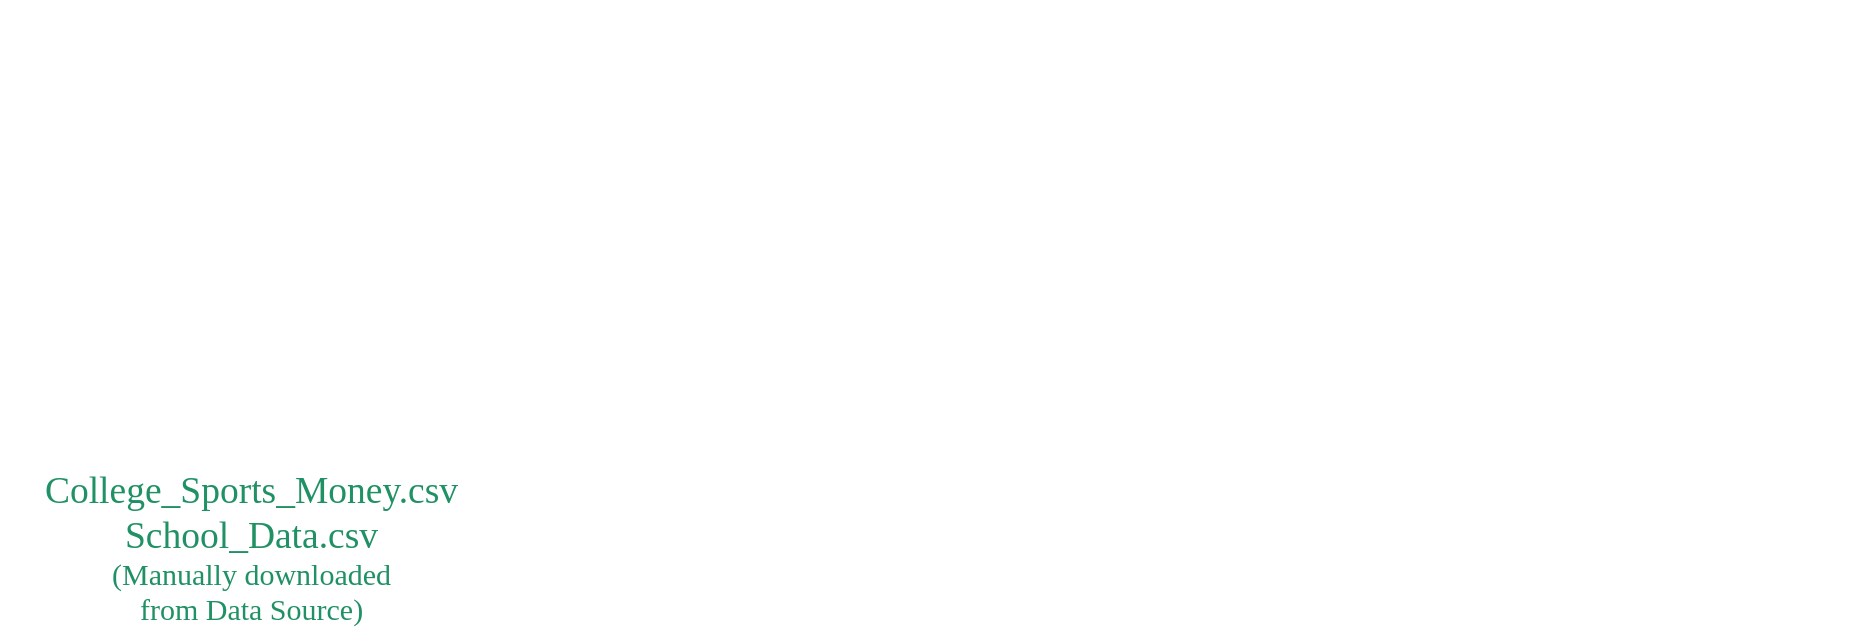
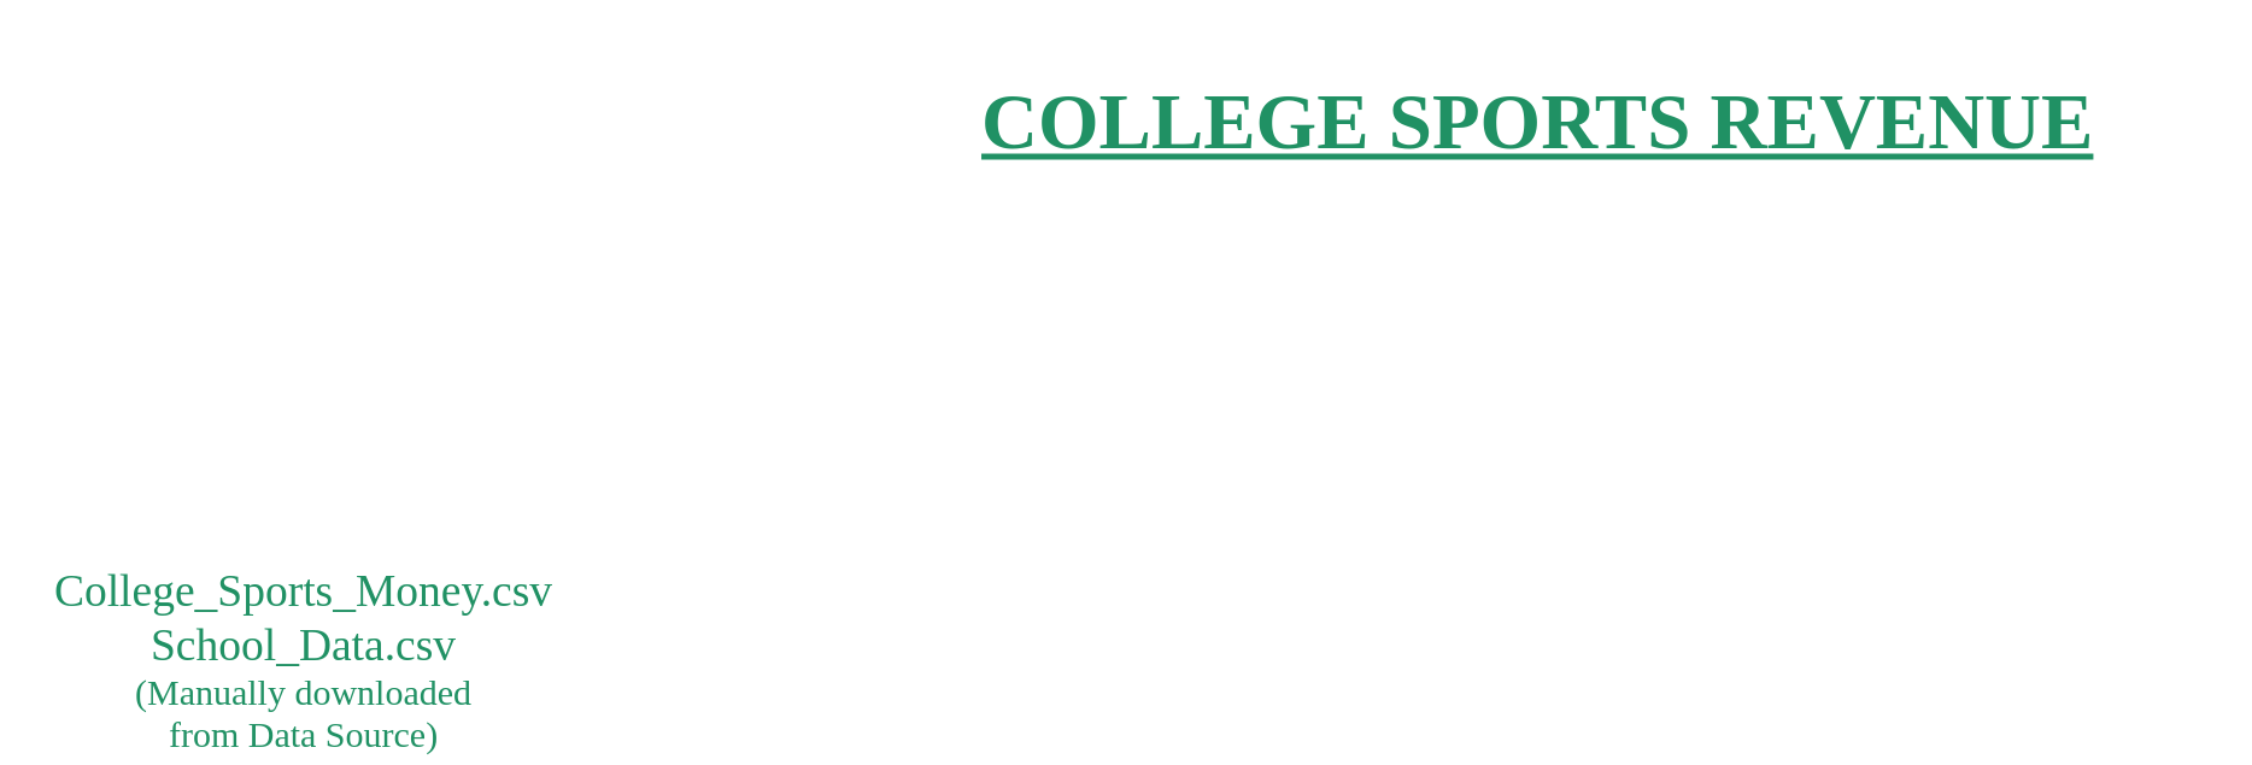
+ <mxCell id="3" value="&lt;font face=&quot;Garamond&quot; size=&quot;1&quot; color=&quot;#209164&quot;&gt;&lt;b&gt;&lt;u style=&quot;font-size: 26px&quot;&gt;COLLEGE SPORTS REVENUE&lt;/u&gt;&lt;/b&gt;&lt;/font&gt;" style="text;html=1;strokeColor=none;fillColor=none;align=center;verticalAlign=middle;whiteSpace=wrap;rounded=0;fontFamily=Times New Roman;" vertex="1" parent="1"><mxGeometry x="295" y="20" width="430" height="40" as="geometry" /></mxCell>
